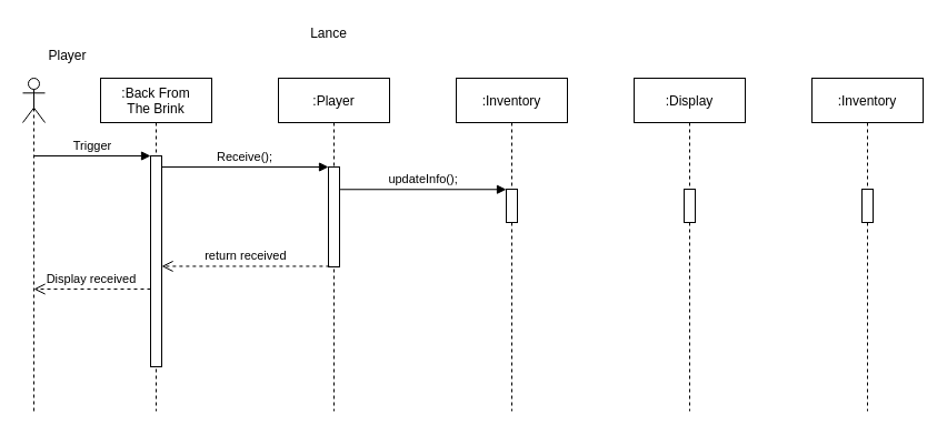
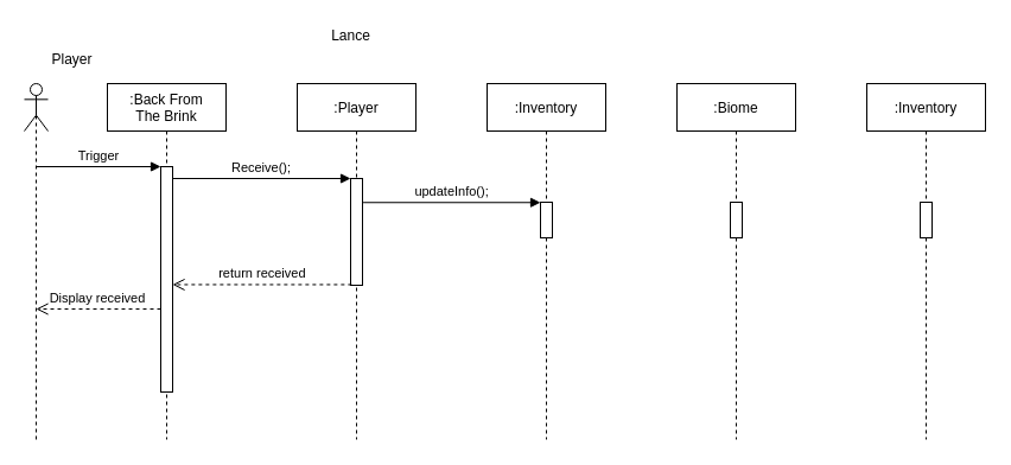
- <mxCell id="17" value=":Display" style="shape=umlLifeline;perimeter=lifelinePerimeter;container=1;collapsible=0;recursiveResize=0;rounded=0;shadow=0;strokeWidth=1;" vertex="1" parent="1"><mxGeometry x="570" y="70" width="100" height="300" as="geometry" /></mxCell>
+ <mxCell id="17" value=":Biome" style="shape=umlLifeline;perimeter=lifelinePerimeter;container=1;collapsible=0;recursiveResize=0;rounded=0;shadow=0;strokeWidth=1;" vertex="1" parent="1"><mxGeometry x="570" y="70" width="100" height="300" as="geometry" /></mxCell>
